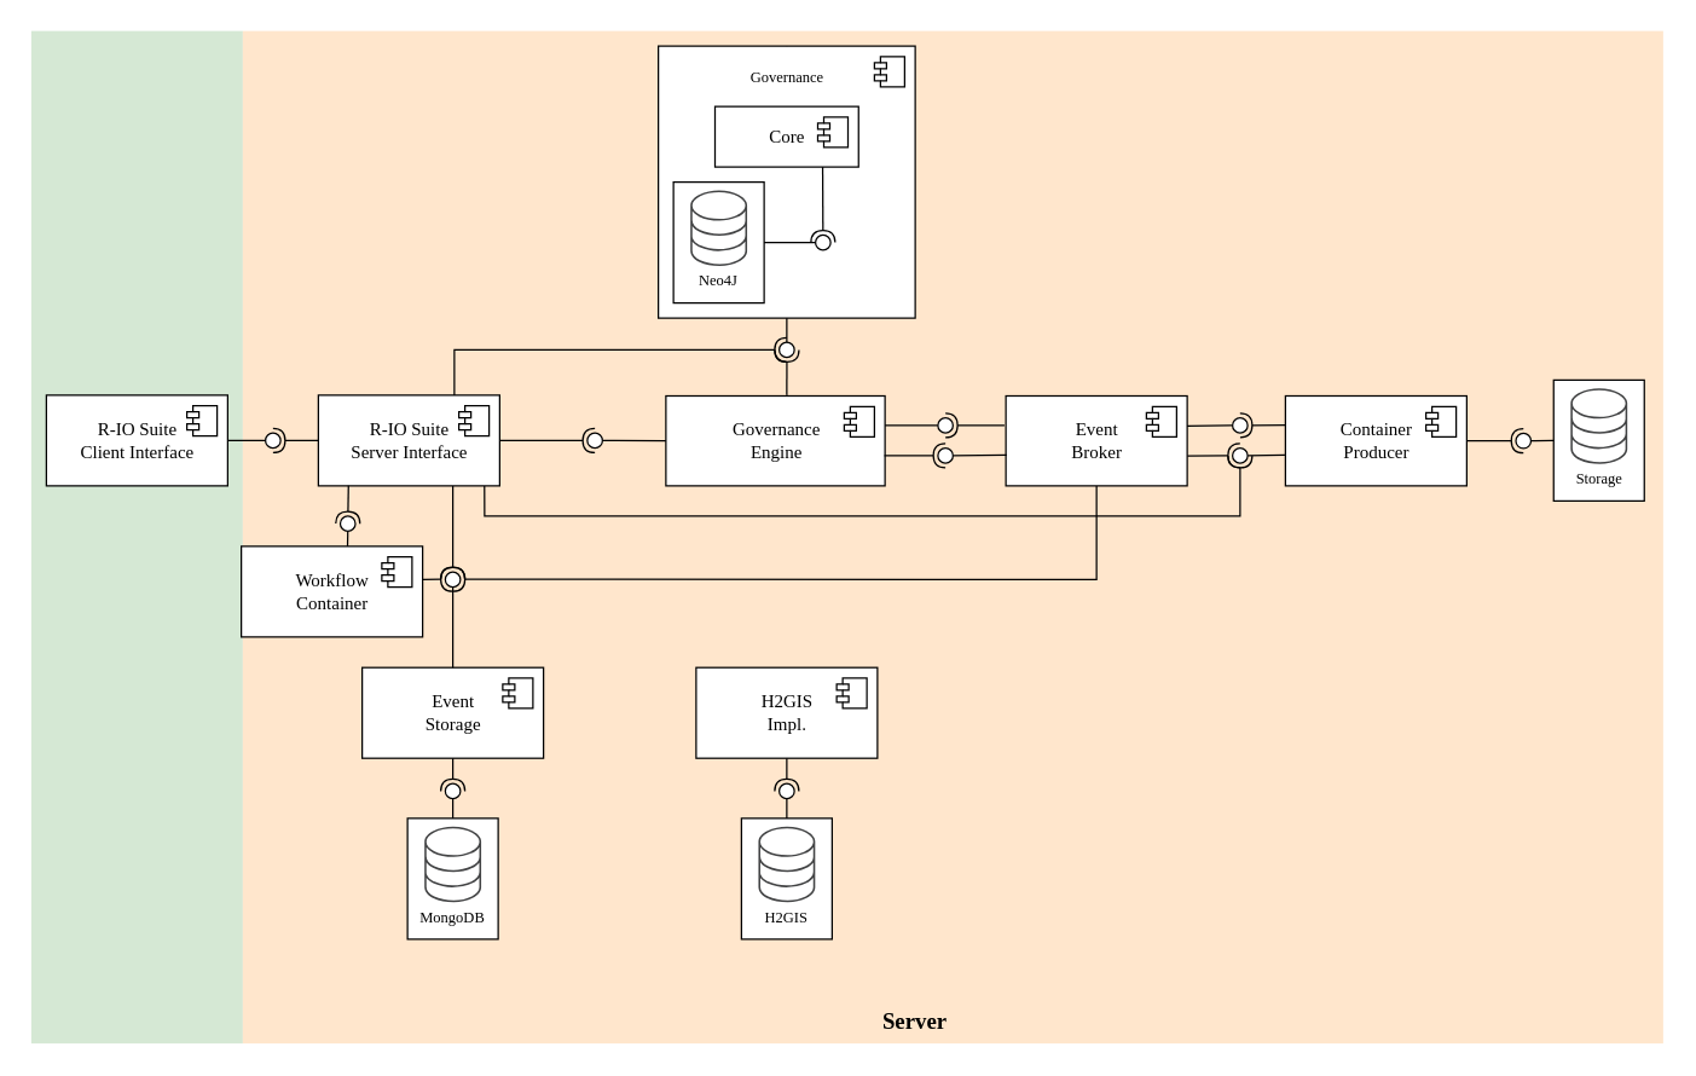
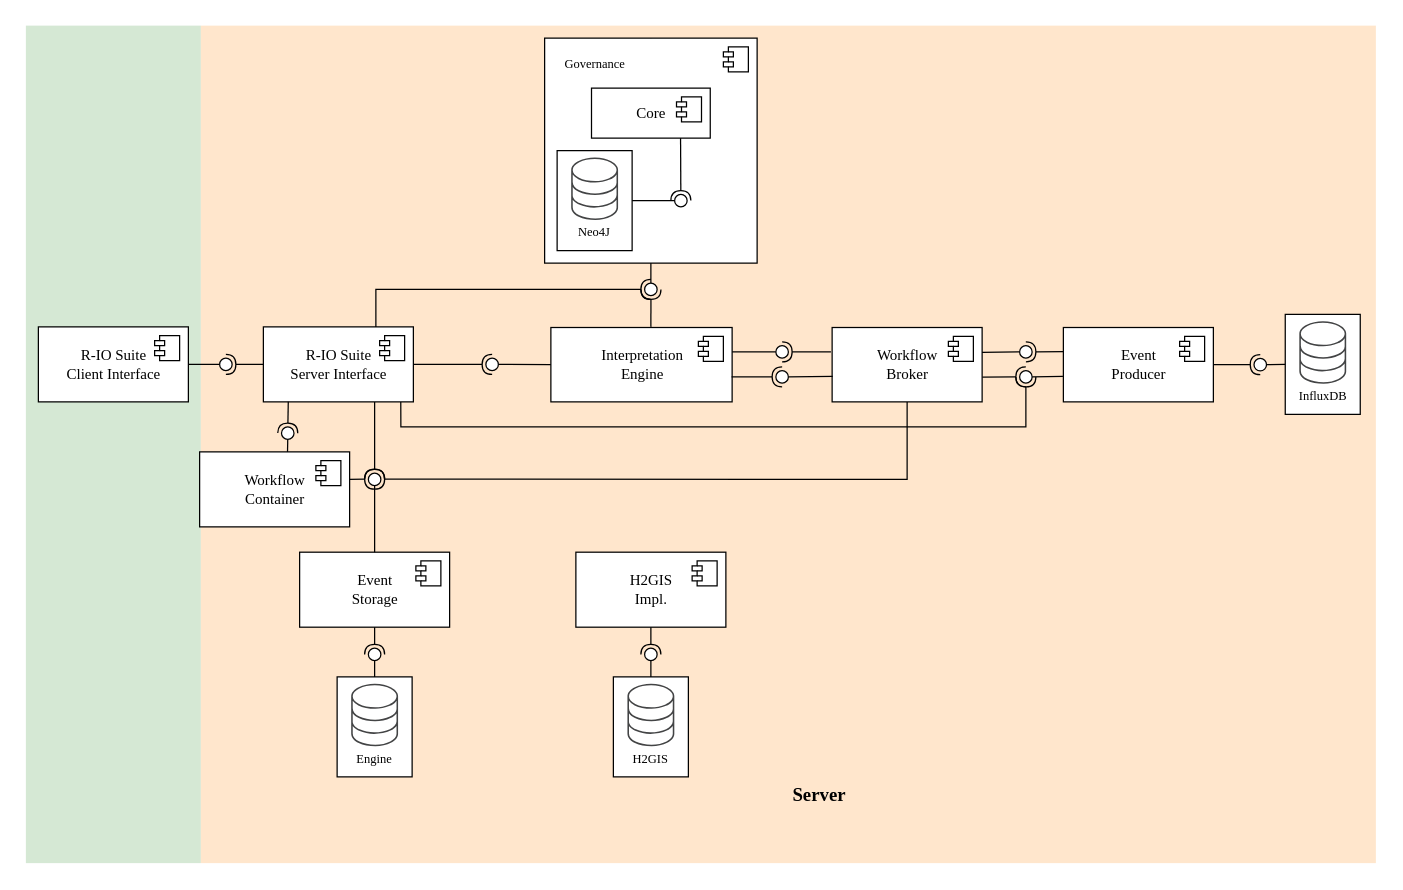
- <mxCell id="29" value="Governance" style="text;html=1;strokeColor=none;fillColor=none;align=center;verticalAlign=middle;whiteSpace=wrap;rounded=0;fontSize=10;fontFamily=Verdana;" parent="22" vertex="1"><mxGeometry x="47.5" y="10" width="75" height="20" as="geometry" /></mxCell>
+ <mxCell id="29" value="Governance" style="text;html=1;strokeColor=none;fillColor=none;align=center;verticalAlign=middle;whiteSpace=wrap;rounded=0;fontSize=10;fontFamily=Verdana;" parent="22" vertex="1"><mxGeometry x="2.5" y="10" width="75" height="20" as="geometry" /></mxCell>
- <mxCell id="6" value="&lt;div&gt;Governance&lt;/div&gt;&lt;div&gt;Engine&lt;/div&gt;" style="html=1;dropTarget=0;fontFamily=Verdana;" parent="1" vertex="1"><mxGeometry x="440" y="261.5" width="145" height="59.5" as="geometry" /></mxCell>
+ <mxCell id="6" value="&lt;div&gt;Interpretation&lt;/div&gt;&lt;div&gt;Engine&lt;/div&gt;" style="html=1;dropTarget=0;fontFamily=Verdana;" parent="1" vertex="1"><mxGeometry x="440" y="261.5" width="145" height="59.5" as="geometry" /></mxCell>
- <mxCell id="10" value="&lt;div&gt;Event&lt;/div&gt;&lt;div&gt;Broker&lt;/div&gt;" style="html=1;dropTarget=0;fontFamily=Verdana;" parent="1" vertex="1"><mxGeometry x="665" y="261.5" width="120" height="59.5" as="geometry" /></mxCell>
+ <mxCell id="10" value="&lt;div&gt;Workflow&lt;/div&gt;&lt;div&gt;Broker&lt;/div&gt;" style="html=1;dropTarget=0;fontFamily=Verdana;" parent="1" vertex="1"><mxGeometry x="665" y="261.5" width="120" height="59.5" as="geometry" /></mxCell>
- <mxCell id="16" value="&lt;div&gt;Container&lt;/div&gt;&lt;div&gt;Producer&lt;/div&gt;" style="html=1;dropTarget=0;fontFamily=Verdana;" parent="1" vertex="1"><mxGeometry x="850" y="261.5" width="120" height="59.5" as="geometry" /></mxCell>
+ <mxCell id="16" value="&lt;div&gt;Event&lt;/div&gt;&lt;div&gt;Producer&lt;/div&gt;" style="html=1;dropTarget=0;fontFamily=Verdana;" parent="1" vertex="1"><mxGeometry x="850" y="261.5" width="120" height="59.5" as="geometry" /></mxCell>
- <mxCell id="38" value="Storage" style="text;html=1;strokeColor=none;fillColor=none;align=center;verticalAlign=middle;whiteSpace=wrap;rounded=0;fontSize=10;fontFamily=Verdana;" parent="35" vertex="1"><mxGeometry x="5" y="54.5" width="50" height="20" as="geometry" /></mxCell>
+ <mxCell id="38" value="InfluxDB" style="text;html=1;strokeColor=none;fillColor=none;align=center;verticalAlign=middle;whiteSpace=wrap;rounded=0;fontSize=10;fontFamily=Verdana;" parent="35" vertex="1"><mxGeometry x="5" y="54.5" width="50" height="20" as="geometry" /></mxCell>
- <mxCell id="48" value="MongoDB" style="text;html=1;strokeColor=none;fillColor=none;align=center;verticalAlign=middle;whiteSpace=wrap;rounded=0;fontSize=10;fontFamily=Verdana;" parent="45" vertex="1"><mxGeometry x="5" y="54.5" width="50" height="20" as="geometry" /></mxCell>
+ <mxCell id="48" value="Engine" style="text;html=1;strokeColor=none;fillColor=none;align=center;verticalAlign=middle;whiteSpace=wrap;rounded=0;fontSize=10;fontFamily=Verdana;" parent="45" vertex="1"><mxGeometry x="5" y="54.5" width="50" height="20" as="geometry" /></mxCell>
- <mxCell id="52" value="Server" style="text;html=1;strokeColor=none;fillColor=none;align=center;verticalAlign=middle;whiteSpace=wrap;rounded=0;fontFamily=Verdana;fontSize=15;fontStyle=1" parent="1" vertex="1"><mxGeometry x="575" y="660" width="60" height="30" as="geometry" /></mxCell>
+ <mxCell id="52" value="Server" style="text;html=1;strokeColor=none;fillColor=none;align=center;verticalAlign=middle;whiteSpace=wrap;rounded=0;fontFamily=Verdana;fontSize=15;fontStyle=1" parent="1" vertex="1"><mxGeometry x="625" y="620" width="60" height="30" as="geometry" /></mxCell>
